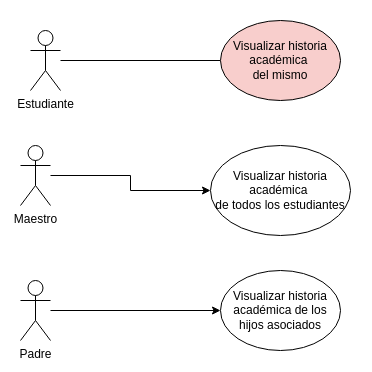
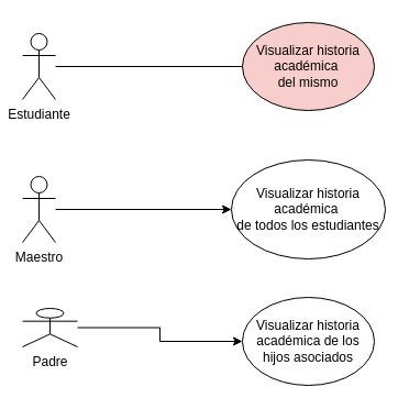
- <mxCell id="3" value="Estudiante" style="shape=umlActor;verticalLabelPosition=bottom;verticalAlign=top;html=1;outlineConnect=0;" vertex="1" parent="1"><mxGeometry x="30" y="30" width="30" height="60" as="geometry" /></mxCell>
+ <mxCell id="3" value="Estudiante" style="shape=umlActor;verticalLabelPosition=bottom;verticalAlign=top;html=1;outlineConnect=0;" vertex="1" parent="1"><mxGeometry x="20" y="30" width="30" height="60" as="geometry" /></mxCell>
- <mxCell id="5" value="Maestro" style="shape=umlActor;verticalLabelPosition=bottom;verticalAlign=top;html=1;outlineConnect=0;" vertex="1" parent="1"><mxGeometry x="20" y="145" width="30" height="60" as="geometry" /></mxCell>
+ <mxCell id="5" value="Maestro" style="shape=umlActor;verticalLabelPosition=bottom;verticalAlign=top;html=1;outlineConnect=0;" vertex="1" parent="1"><mxGeometry x="20" y="160" width="30" height="60" as="geometry" /></mxCell>
- <mxCell id="7" value="Padre" style="shape=umlActor;verticalLabelPosition=bottom;verticalAlign=top;html=1;outlineConnect=0;" vertex="1" parent="1"><mxGeometry x="20" y="280" width="30" height="60" as="geometry" /></mxCell>
+ <mxCell id="7" value="Padre" style="shape=umlActor;verticalLabelPosition=bottom;verticalAlign=top;html=1;outlineConnect=0;" vertex="1" parent="1"><mxGeometry x="20" y="280" width="50" height="35" as="geometry" /></mxCell>
